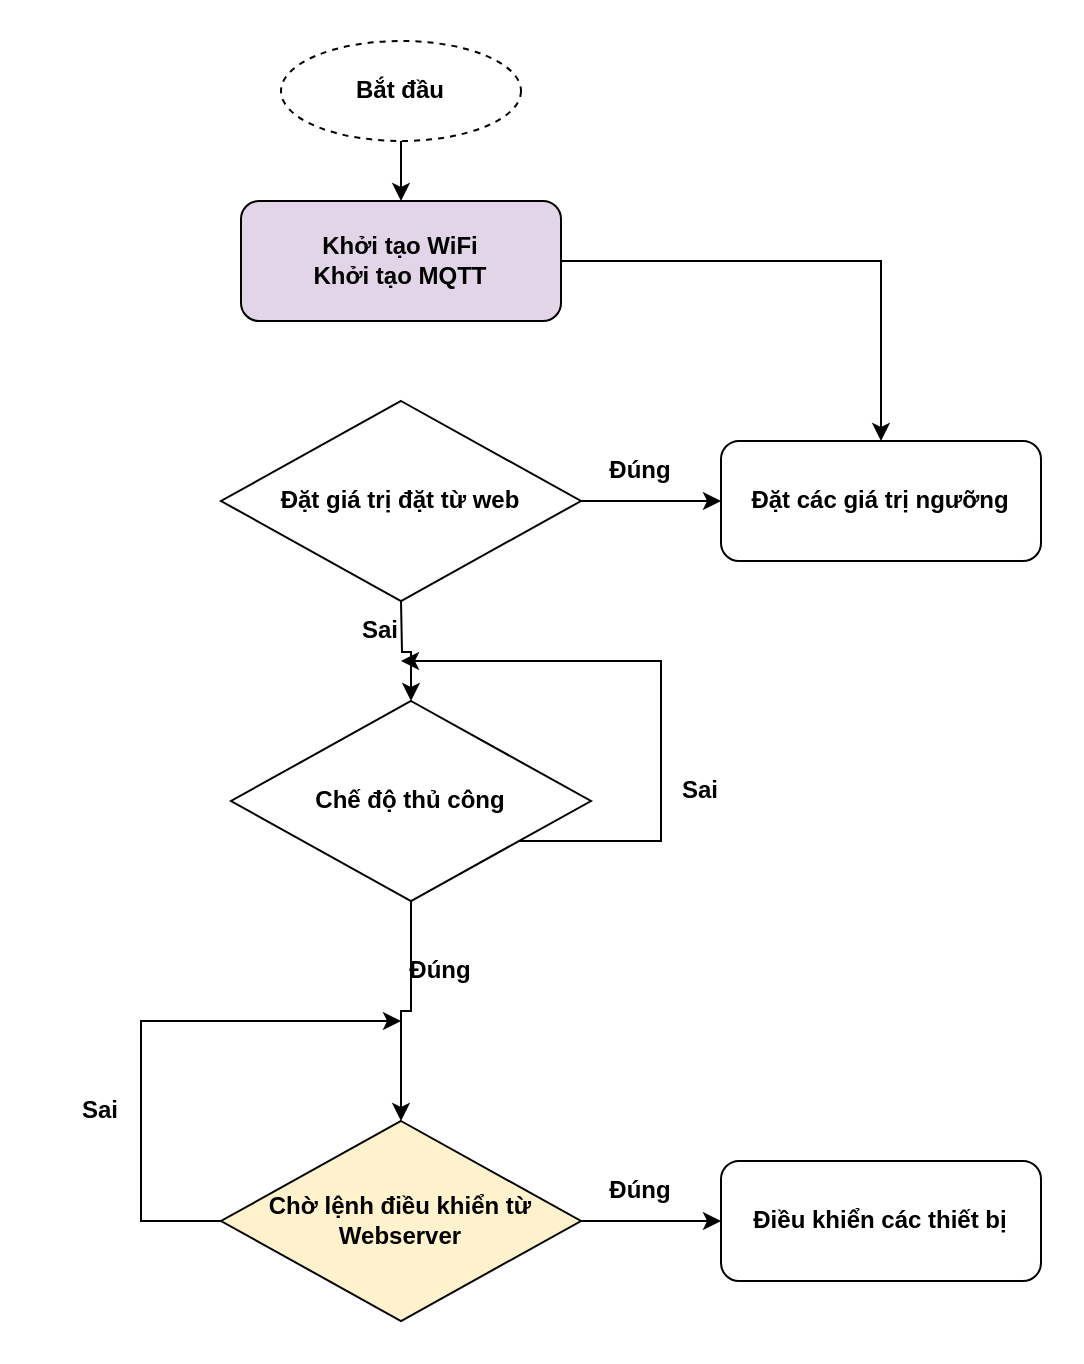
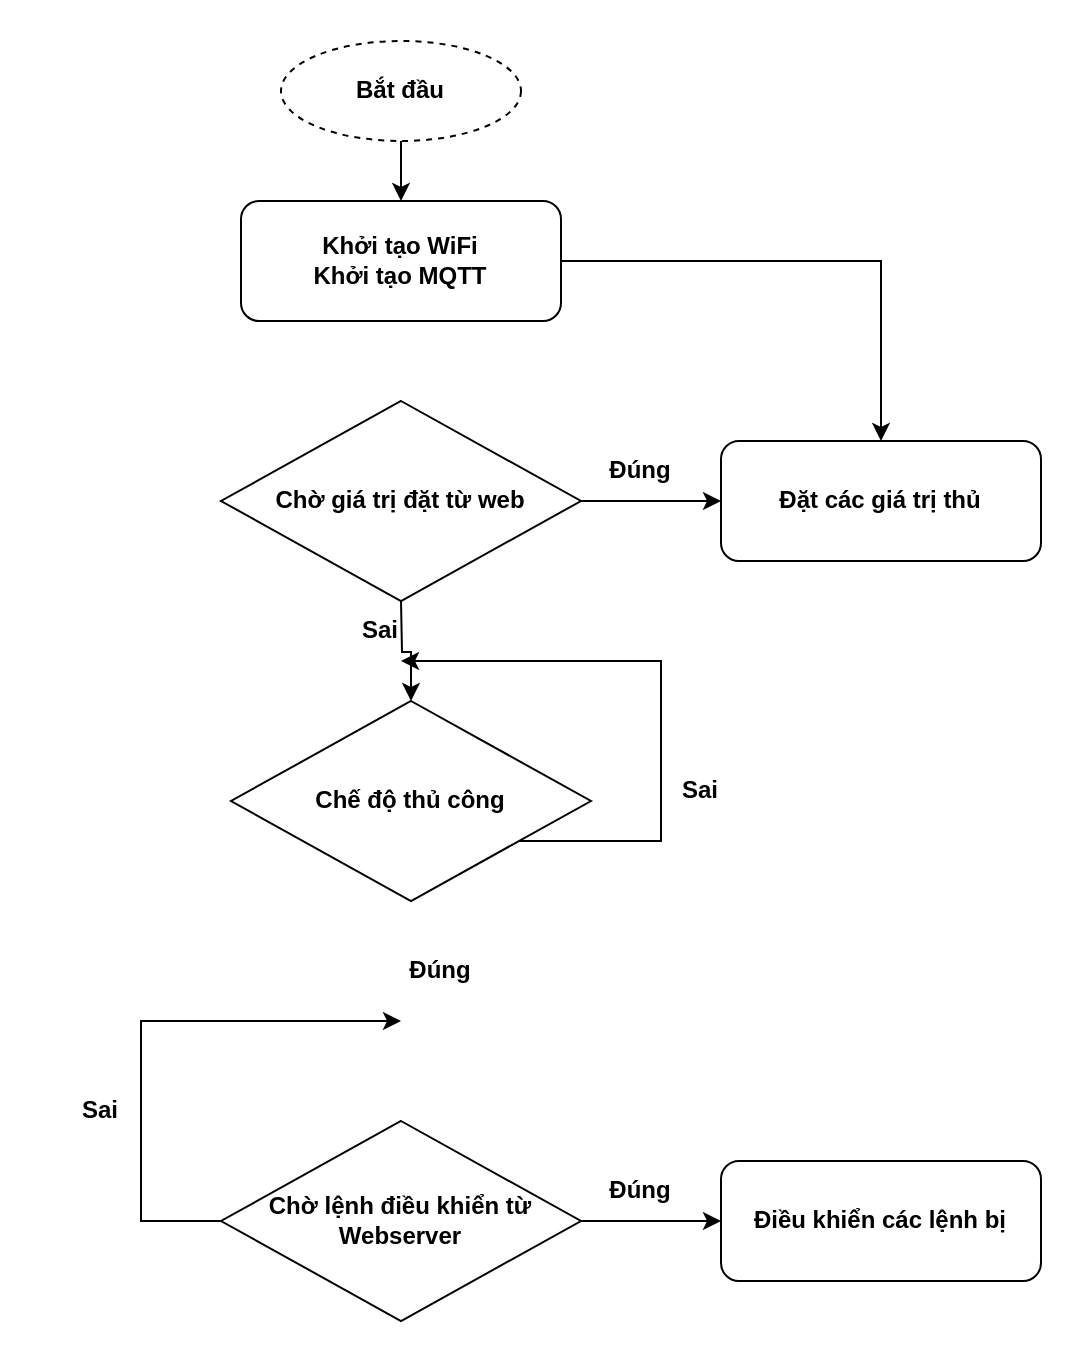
- <mxCell id="5" value="Khởi tạo WiFi&lt;br&gt;Khởi tạo MQTT" style="rounded=1;whiteSpace=wrap;html=1;align=center;fontStyle=1;fillColor=#e1d5e7;" vertex="1" parent="1"><mxGeometry x="120" y="100" width="160" height="60" as="geometry" /></mxCell>
+ <mxCell id="5" value="Khởi tạo WiFi&lt;br&gt;Khởi tạo MQTT" style="rounded=1;whiteSpace=wrap;html=1;align=center;fontStyle=1" vertex="1" parent="1"><mxGeometry x="120" y="100" width="160" height="60" as="geometry" /></mxCell>
- <mxCell id="11" value="Đặt giá trị đặt từ web" style="rhombus;whiteSpace=wrap;html=1;fontStyle=1" vertex="1" parent="1"><mxGeometry x="110" y="200" width="180" height="100" as="geometry" /></mxCell>
+ <mxCell id="11" value="Chờ giá trị đặt từ web" style="rhombus;whiteSpace=wrap;html=1;fontStyle=1" vertex="1" parent="1"><mxGeometry x="110" y="200" width="180" height="100" as="geometry" /></mxCell>
- <mxCell id="14" value="Đặt các giá trị ngưỡng" style="rounded=1;whiteSpace=wrap;html=1;align=center;fontStyle=1" vertex="1" parent="1"><mxGeometry x="360" y="220" width="160" height="60" as="geometry" /></mxCell>
+ <mxCell id="14" value="Đặt các giá trị thủ" style="rounded=1;whiteSpace=wrap;html=1;align=center;fontStyle=1" vertex="1" parent="1"><mxGeometry x="360" y="220" width="160" height="60" as="geometry" /></mxCell>
- <mxCell id="6" style="edgeStyle=orthogonalEdgeStyle;rounded=0;orthogonalLoop=1;jettySize=auto;html=1;entryX=0.5;entryY=0;entryDx=0;entryDy=0;" edge="1" parent="1" source="8" target="18"><mxGeometry relative="1" as="geometry"><mxPoint x="200" y="510" as="targetPoint" /></mxGeometry></mxCell>
- <mxCell id="18" value="Chờ lệnh điều khiển từ Webserver" style="rhombus;whiteSpace=wrap;html=1;fontStyle=1;fillColor=#fff2cc;" vertex="1" parent="1"><mxGeometry x="110" y="560" width="180" height="100" as="geometry" /></mxCell>
+ <mxCell id="18" value="Chờ lệnh điều khiển từ Webserver" style="rhombus;whiteSpace=wrap;html=1;fontStyle=1" vertex="1" parent="1"><mxGeometry x="110" y="560" width="180" height="100" as="geometry" /></mxCell>
- <mxCell id="21" value="Điều khiển các thiết bị" style="rounded=1;whiteSpace=wrap;html=1;align=center;fontStyle=1" vertex="1" parent="1"><mxGeometry x="360" y="580" width="160" height="60" as="geometry" /></mxCell>
+ <mxCell id="21" value="Điều khiển các lệnh bị" style="rounded=1;whiteSpace=wrap;html=1;align=center;fontStyle=1" vertex="1" parent="1"><mxGeometry x="360" y="580" width="160" height="60" as="geometry" /></mxCell>
